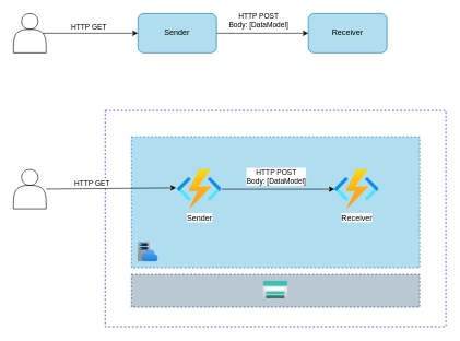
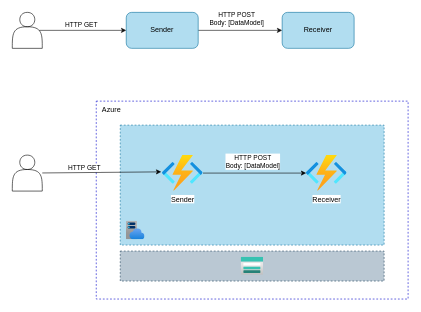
+ <mxCell id="11" value="Azure" style="text;html=1;align=center;verticalAlign=middle;resizable=0;points=[];autosize=1;strokeColor=none;fillColor=none;fontColor=#000000;dashed=1;" vertex="1" parent="1"><mxGeometry x="160" y="168" width="50" height="30" as="geometry" /></mxCell>
